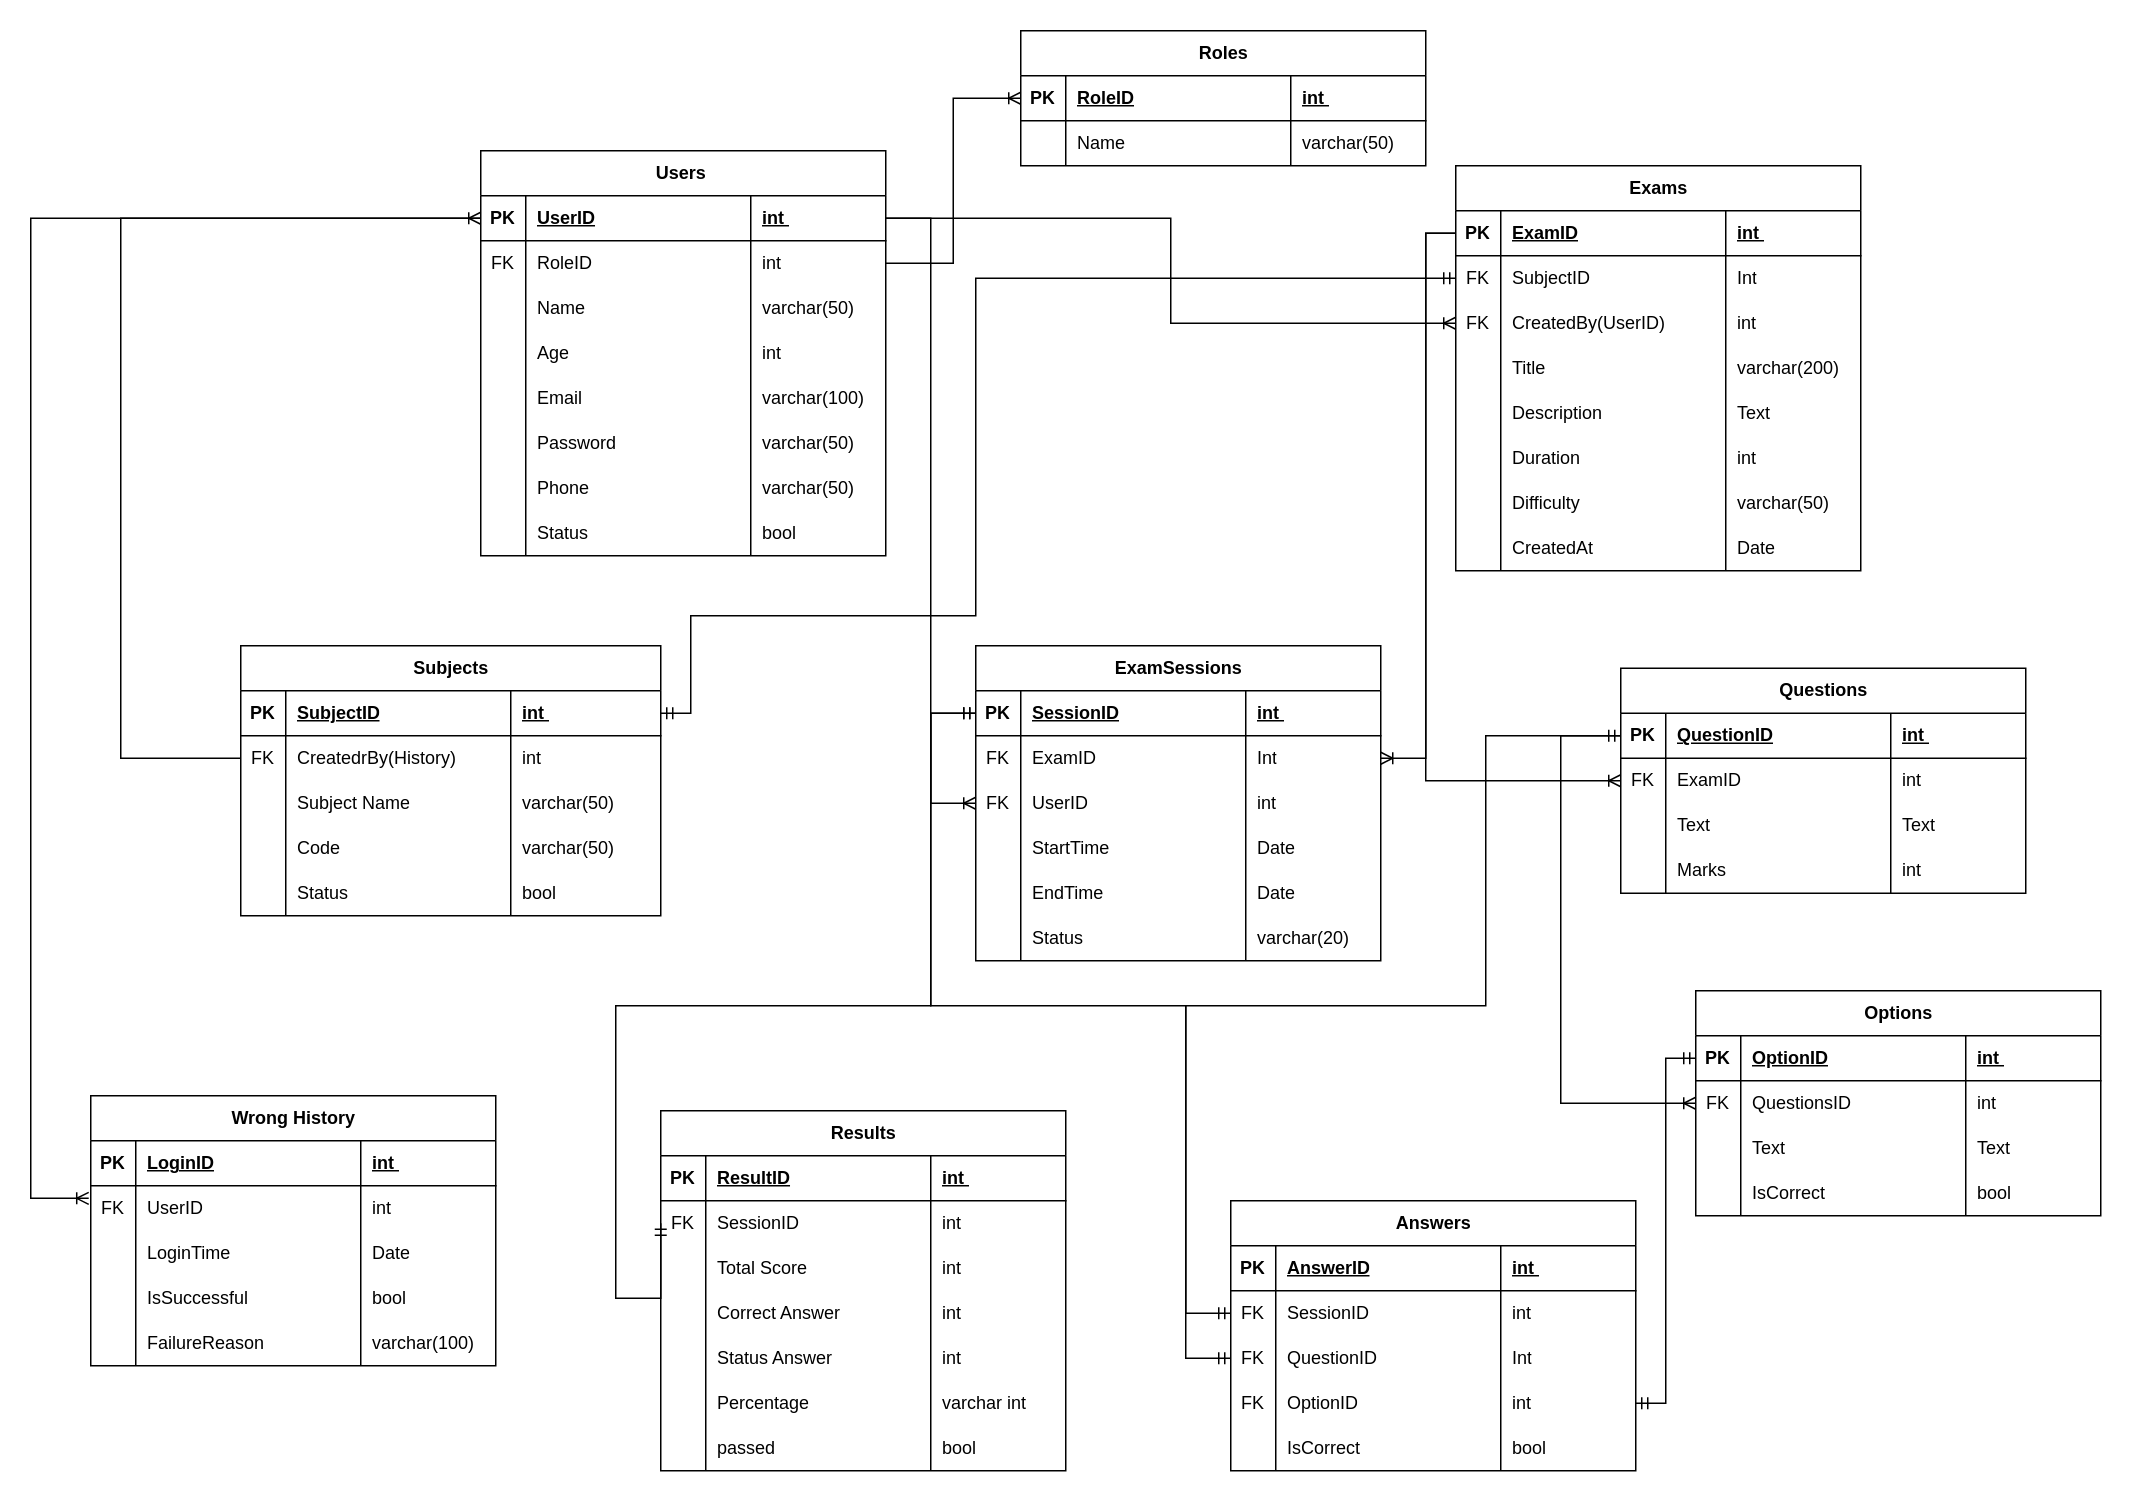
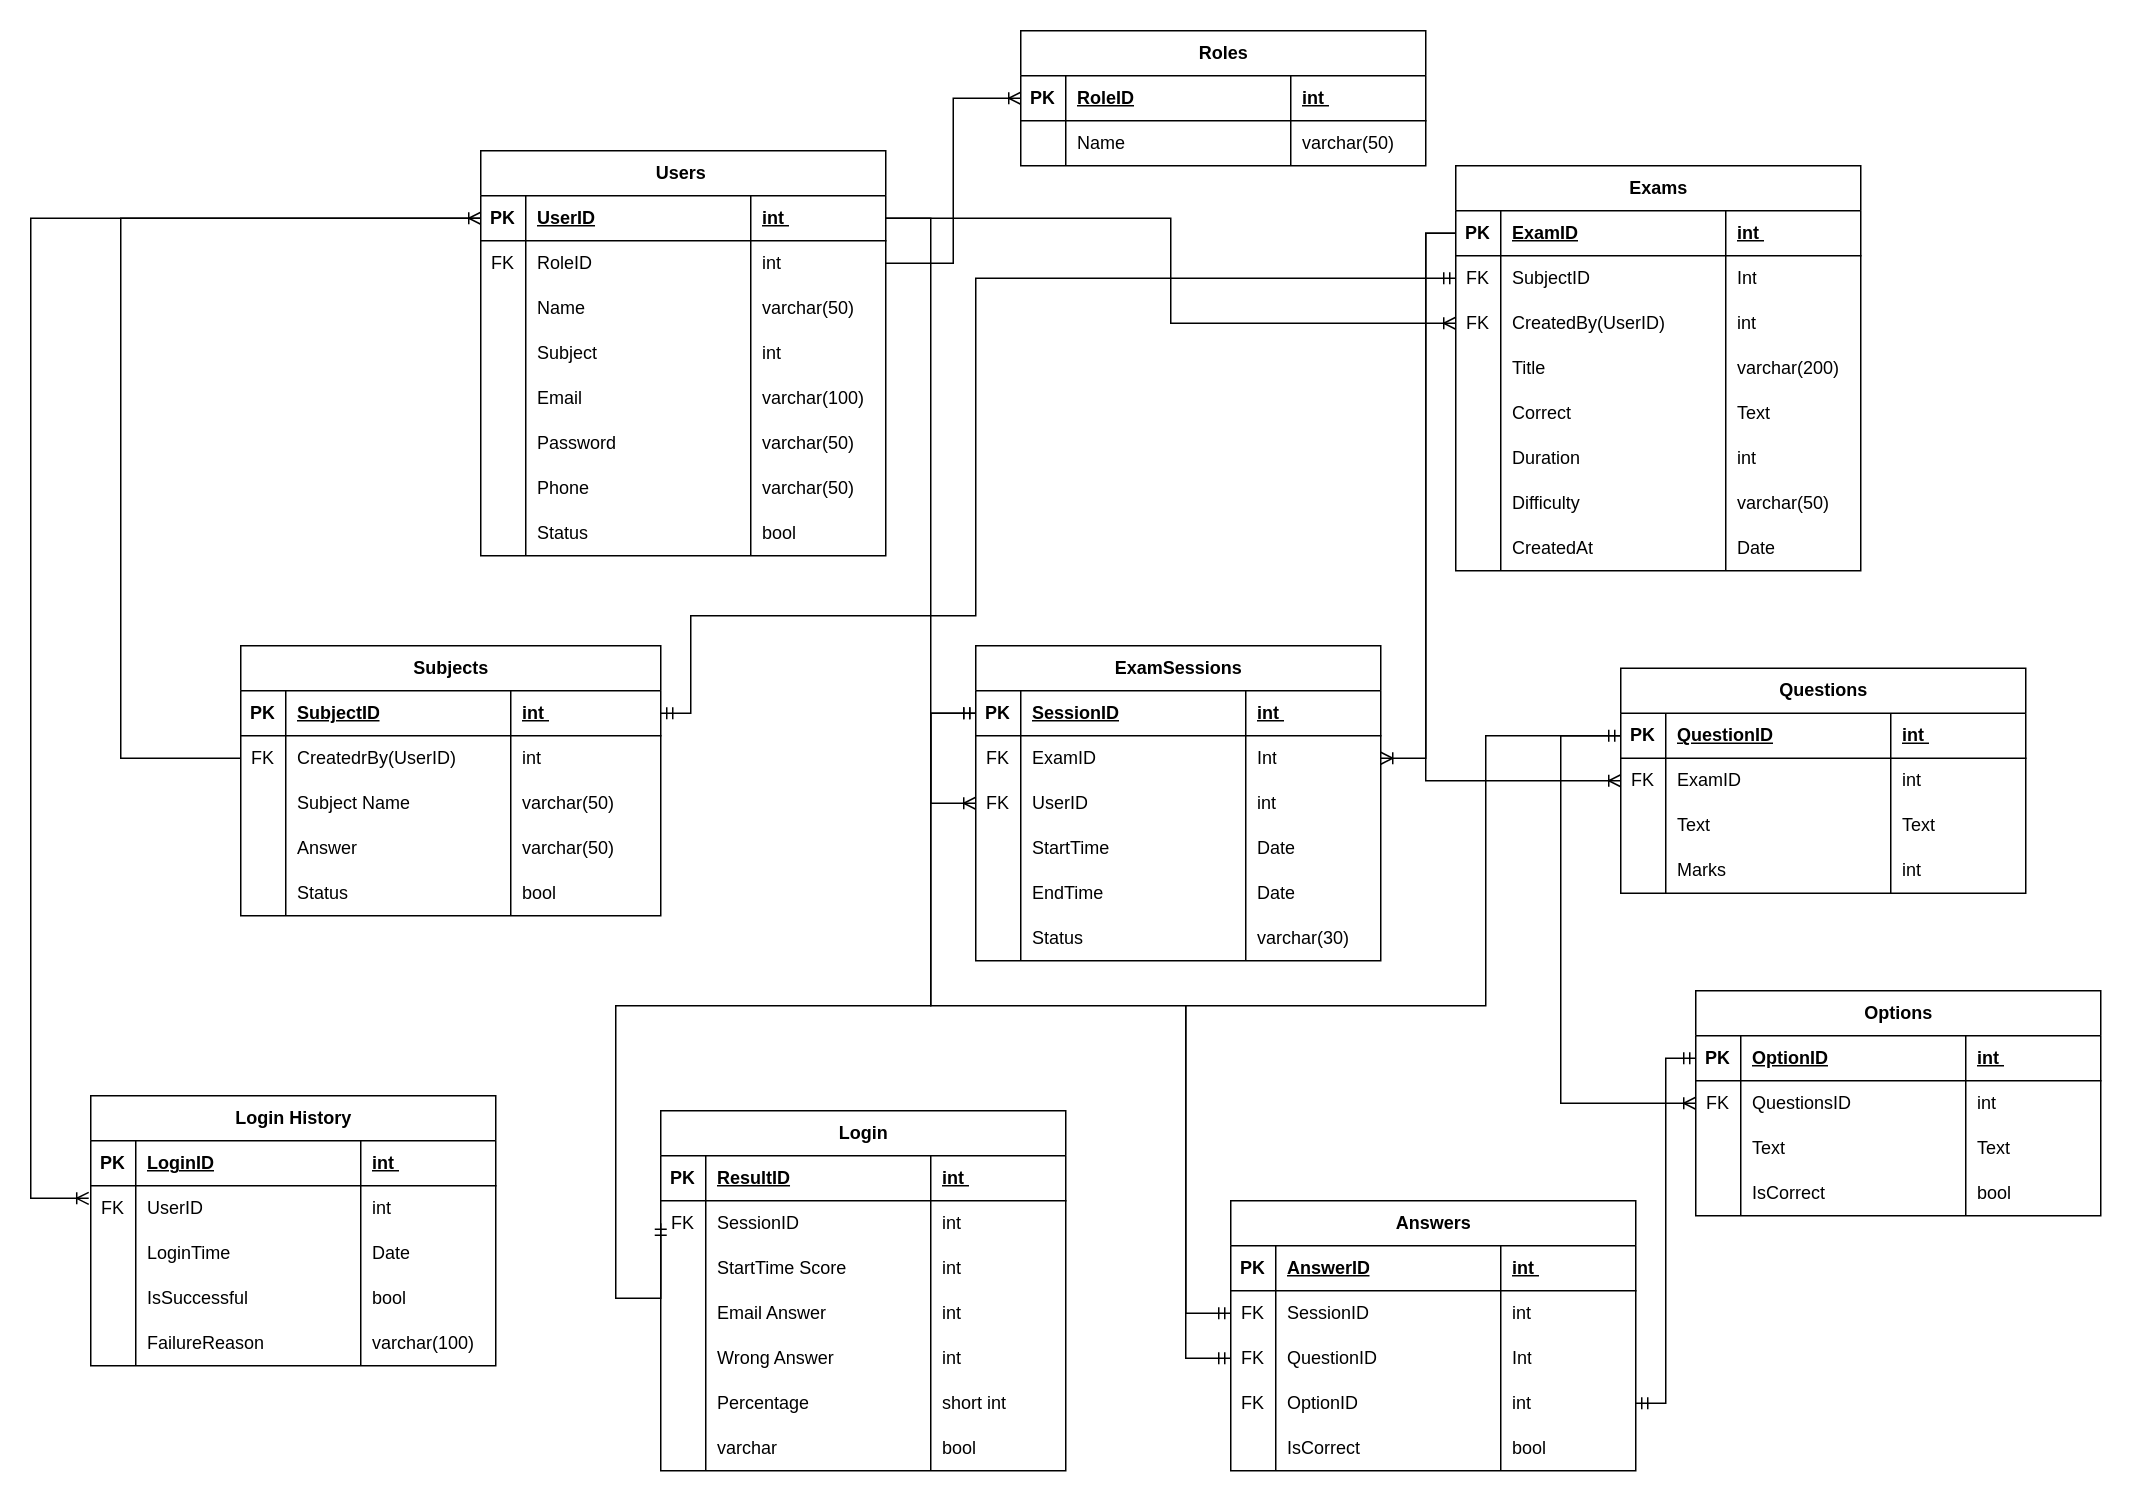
- <mxCell id="17" value="Age" style="shape=partialRectangle;connectable=0;fillColor=none;top=0;left=0;bottom=0;right=0;align=left;spacingLeft=6;overflow=hidden;whiteSpace=wrap;html=1;" parent="15" vertex="1"><mxGeometry x="30" width="150" height="30" as="geometry"><mxRectangle width="150" height="30" as="alternateBounds" /></mxGeometry></mxCell>
+ <mxCell id="17" value="Subject" style="shape=partialRectangle;connectable=0;fillColor=none;top=0;left=0;bottom=0;right=0;align=left;spacingLeft=6;overflow=hidden;whiteSpace=wrap;html=1;" parent="15" vertex="1"><mxGeometry x="30" width="150" height="30" as="geometry"><mxRectangle width="150" height="30" as="alternateBounds" /></mxGeometry></mxCell>
- <mxCell id="84" value="Description&amp;nbsp;" style="shape=partialRectangle;connectable=0;fillColor=none;top=0;left=0;bottom=0;right=0;align=left;spacingLeft=6;overflow=hidden;whiteSpace=wrap;html=1;" parent="82" vertex="1"><mxGeometry x="30" width="150" height="30" as="geometry"><mxRectangle width="150" height="30" as="alternateBounds" /></mxGeometry></mxCell>
+ <mxCell id="84" value="Correct&amp;nbsp;" style="shape=partialRectangle;connectable=0;fillColor=none;top=0;left=0;bottom=0;right=0;align=left;spacingLeft=6;overflow=hidden;whiteSpace=wrap;html=1;" parent="82" vertex="1"><mxGeometry x="30" width="150" height="30" as="geometry"><mxRectangle width="150" height="30" as="alternateBounds" /></mxGeometry></mxCell>
- <mxCell id="51" value="CreatedrBy(History)" style="shape=partialRectangle;connectable=0;fillColor=none;top=0;left=0;bottom=0;right=0;align=left;spacingLeft=6;overflow=hidden;whiteSpace=wrap;html=1;" parent="49" vertex="1"><mxGeometry x="30" width="150" height="30" as="geometry"><mxRectangle width="150" height="30" as="alternateBounds" /></mxGeometry></mxCell>
+ <mxCell id="51" value="CreatedrBy(UserID)" style="shape=partialRectangle;connectable=0;fillColor=none;top=0;left=0;bottom=0;right=0;align=left;spacingLeft=6;overflow=hidden;whiteSpace=wrap;html=1;" parent="49" vertex="1"><mxGeometry x="30" width="150" height="30" as="geometry"><mxRectangle width="150" height="30" as="alternateBounds" /></mxGeometry></mxCell>
- <mxCell id="59" value="Code" style="shape=partialRectangle;connectable=0;fillColor=none;top=0;left=0;bottom=0;right=0;align=left;spacingLeft=6;overflow=hidden;whiteSpace=wrap;html=1;" parent="57" vertex="1"><mxGeometry x="30" width="150" height="30" as="geometry"><mxRectangle width="150" height="30" as="alternateBounds" /></mxGeometry></mxCell>
+ <mxCell id="59" value="Answer" style="shape=partialRectangle;connectable=0;fillColor=none;top=0;left=0;bottom=0;right=0;align=left;spacingLeft=6;overflow=hidden;whiteSpace=wrap;html=1;" parent="57" vertex="1"><mxGeometry x="30" width="150" height="30" as="geometry"><mxRectangle width="150" height="30" as="alternateBounds" /></mxGeometry></mxCell>
- <mxCell id="156" value="varchar(20)" style="shape=partialRectangle;connectable=0;fillColor=none;top=0;left=0;bottom=0;right=0;align=left;spacingLeft=6;overflow=hidden;whiteSpace=wrap;html=1;" parent="153" vertex="1"><mxGeometry x="180" width="90" height="30" as="geometry"><mxRectangle width="90" height="30" as="alternateBounds" /></mxGeometry></mxCell>
+ <mxCell id="156" value="varchar(30)" style="shape=partialRectangle;connectable=0;fillColor=none;top=0;left=0;bottom=0;right=0;align=left;spacingLeft=6;overflow=hidden;whiteSpace=wrap;html=1;" parent="153" vertex="1"><mxGeometry x="180" width="90" height="30" as="geometry"><mxRectangle width="90" height="30" as="alternateBounds" /></mxGeometry></mxCell>
- <mxCell id="207" value="Wrong History" style="shape=table;startSize=30;container=1;collapsible=1;childLayout=tableLayout;fixedRows=1;rowLines=0;fontStyle=1;align=center;resizeLast=1;html=1;" parent="1" vertex="1"><mxGeometry x="60" y="730" width="270" height="180" as="geometry" /></mxCell>
+ <mxCell id="207" value="Login History" style="shape=table;startSize=30;container=1;collapsible=1;childLayout=tableLayout;fixedRows=1;rowLines=0;fontStyle=1;align=center;resizeLast=1;html=1;" parent="1" vertex="1"><mxGeometry x="60" y="730" width="270" height="180" as="geometry" /></mxCell>
- <mxCell id="178" value="Results" style="shape=table;startSize=30;container=1;collapsible=1;childLayout=tableLayout;fixedRows=1;rowLines=0;fontStyle=1;align=center;resizeLast=1;html=1;" parent="1" vertex="1"><mxGeometry x="440" y="740" width="270" height="240" as="geometry" /></mxCell>
+ <mxCell id="178" value="Login" style="shape=table;startSize=30;container=1;collapsible=1;childLayout=tableLayout;fixedRows=1;rowLines=0;fontStyle=1;align=center;resizeLast=1;html=1;" parent="1" vertex="1"><mxGeometry x="440" y="740" width="270" height="240" as="geometry" /></mxCell>
- <mxCell id="189" value="Total Score" style="shape=partialRectangle;connectable=0;fillColor=none;top=0;left=0;bottom=0;right=0;align=left;spacingLeft=6;overflow=hidden;whiteSpace=wrap;html=1;" parent="187" vertex="1"><mxGeometry x="30" width="150" height="30" as="geometry"><mxRectangle width="150" height="30" as="alternateBounds" /></mxGeometry></mxCell>
+ <mxCell id="189" value="StartTime Score" style="shape=partialRectangle;connectable=0;fillColor=none;top=0;left=0;bottom=0;right=0;align=left;spacingLeft=6;overflow=hidden;whiteSpace=wrap;html=1;" parent="187" vertex="1"><mxGeometry x="30" width="150" height="30" as="geometry"><mxRectangle width="150" height="30" as="alternateBounds" /></mxGeometry></mxCell>
- <mxCell id="193" value="Correct Answer" style="shape=partialRectangle;connectable=0;fillColor=none;top=0;left=0;bottom=0;right=0;align=left;spacingLeft=6;overflow=hidden;whiteSpace=wrap;html=1;" parent="191" vertex="1"><mxGeometry x="30" width="150" height="30" as="geometry"><mxRectangle width="150" height="30" as="alternateBounds" /></mxGeometry></mxCell>
+ <mxCell id="193" value="Email Answer" style="shape=partialRectangle;connectable=0;fillColor=none;top=0;left=0;bottom=0;right=0;align=left;spacingLeft=6;overflow=hidden;whiteSpace=wrap;html=1;" parent="191" vertex="1"><mxGeometry x="30" width="150" height="30" as="geometry"><mxRectangle width="150" height="30" as="alternateBounds" /></mxGeometry></mxCell>
- <mxCell id="197" value="Status Answer" style="shape=partialRectangle;connectable=0;fillColor=none;top=0;left=0;bottom=0;right=0;align=left;spacingLeft=6;overflow=hidden;whiteSpace=wrap;html=1;" parent="195" vertex="1"><mxGeometry x="30" width="150" height="30" as="geometry"><mxRectangle width="150" height="30" as="alternateBounds" /></mxGeometry></mxCell>
+ <mxCell id="197" value="Wrong Answer" style="shape=partialRectangle;connectable=0;fillColor=none;top=0;left=0;bottom=0;right=0;align=left;spacingLeft=6;overflow=hidden;whiteSpace=wrap;html=1;" parent="195" vertex="1"><mxGeometry x="30" width="150" height="30" as="geometry"><mxRectangle width="150" height="30" as="alternateBounds" /></mxGeometry></mxCell>
- <mxCell id="202" value="varchar int" style="shape=partialRectangle;connectable=0;fillColor=none;top=0;left=0;bottom=0;right=0;align=left;spacingLeft=6;overflow=hidden;whiteSpace=wrap;html=1;" parent="199" vertex="1"><mxGeometry x="180" width="90" height="30" as="geometry"><mxRectangle width="90" height="30" as="alternateBounds" /></mxGeometry></mxCell>
+ <mxCell id="202" value="short int" style="shape=partialRectangle;connectable=0;fillColor=none;top=0;left=0;bottom=0;right=0;align=left;spacingLeft=6;overflow=hidden;whiteSpace=wrap;html=1;" parent="199" vertex="1"><mxGeometry x="180" width="90" height="30" as="geometry"><mxRectangle width="90" height="30" as="alternateBounds" /></mxGeometry></mxCell>
- <mxCell id="205" value="passed" style="shape=partialRectangle;connectable=0;fillColor=none;top=0;left=0;bottom=0;right=0;align=left;spacingLeft=6;overflow=hidden;whiteSpace=wrap;html=1;" parent="203" vertex="1"><mxGeometry x="30" width="150" height="30" as="geometry"><mxRectangle width="150" height="30" as="alternateBounds" /></mxGeometry></mxCell>
+ <mxCell id="205" value="varchar" style="shape=partialRectangle;connectable=0;fillColor=none;top=0;left=0;bottom=0;right=0;align=left;spacingLeft=6;overflow=hidden;whiteSpace=wrap;html=1;" parent="203" vertex="1"><mxGeometry x="30" width="150" height="30" as="geometry"><mxRectangle width="150" height="30" as="alternateBounds" /></mxGeometry></mxCell>
